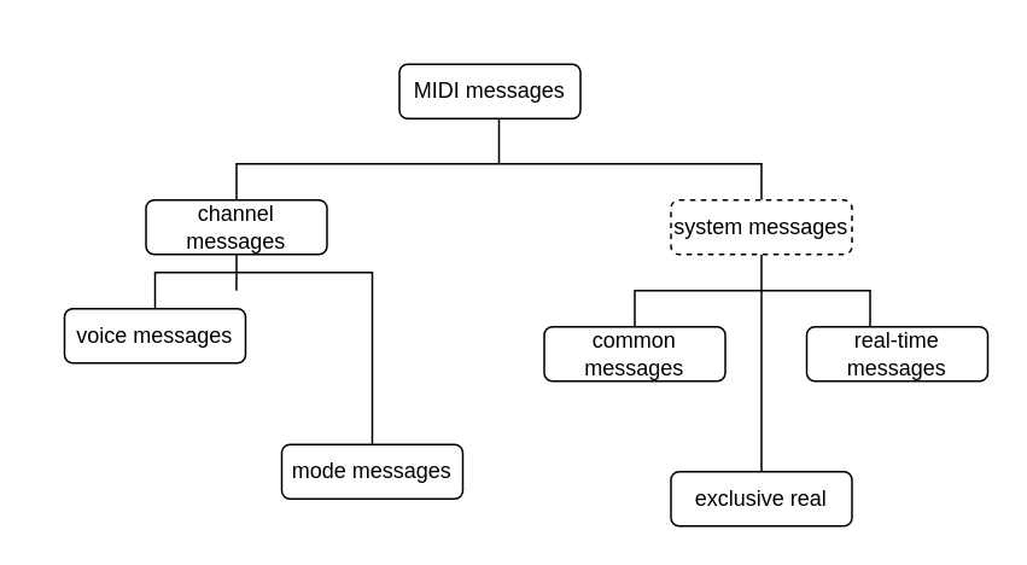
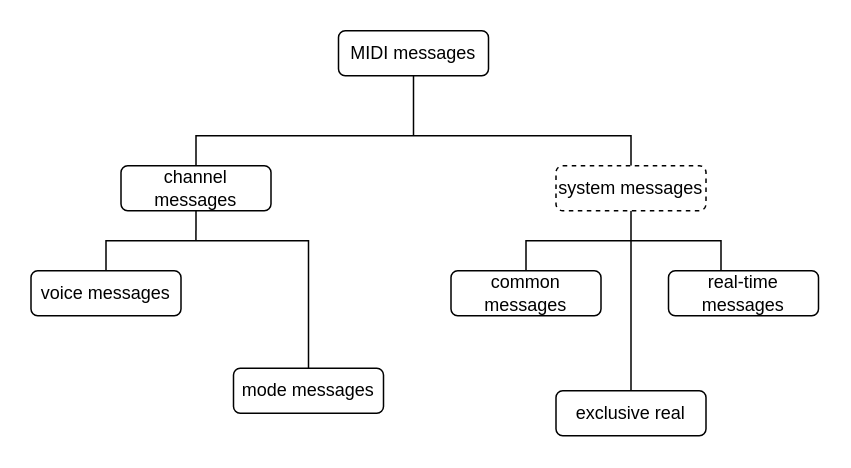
- <mxCell id="4" value="MIDI messages" style="rounded=1;whiteSpace=wrap;html=1;fontStyle=0;sketch=0;shadow=0;strokeWidth=1;movable=0;resizable=0;rotatable=0;deletable=0;editable=0;connectable=0;" parent="2" vertex="1"><mxGeometry x="200" y="15" width="100" height="30" as="geometry" /></mxCell>
+ <mxCell id="4" value="MIDI messages" style="rounded=1;whiteSpace=wrap;html=1;fontStyle=0;sketch=0;shadow=0;strokeWidth=1;movable=0;resizable=0;rotatable=0;deletable=0;editable=0;connectable=0;" parent="2" vertex="1"><mxGeometry x="205" width="100" height="30" as="geometry" /></mxCell>
- <mxCell id="10" value="voice messages" style="rounded=1;whiteSpace=wrap;html=1;fontStyle=0;sketch=0;shadow=0;strokeWidth=1;movable=0;resizable=0;rotatable=0;deletable=0;editable=0;connectable=0;" parent="2" vertex="1"><mxGeometry x="15" y="150" width="100" height="30" as="geometry" /></mxCell>
+ <mxCell id="10" value="voice messages" style="rounded=1;whiteSpace=wrap;html=1;fontStyle=0;sketch=0;shadow=0;strokeWidth=1;movable=0;resizable=0;rotatable=0;deletable=0;editable=0;connectable=0;" parent="2" vertex="1"><mxGeometry y="160" width="100" height="30" as="geometry" /></mxCell>
